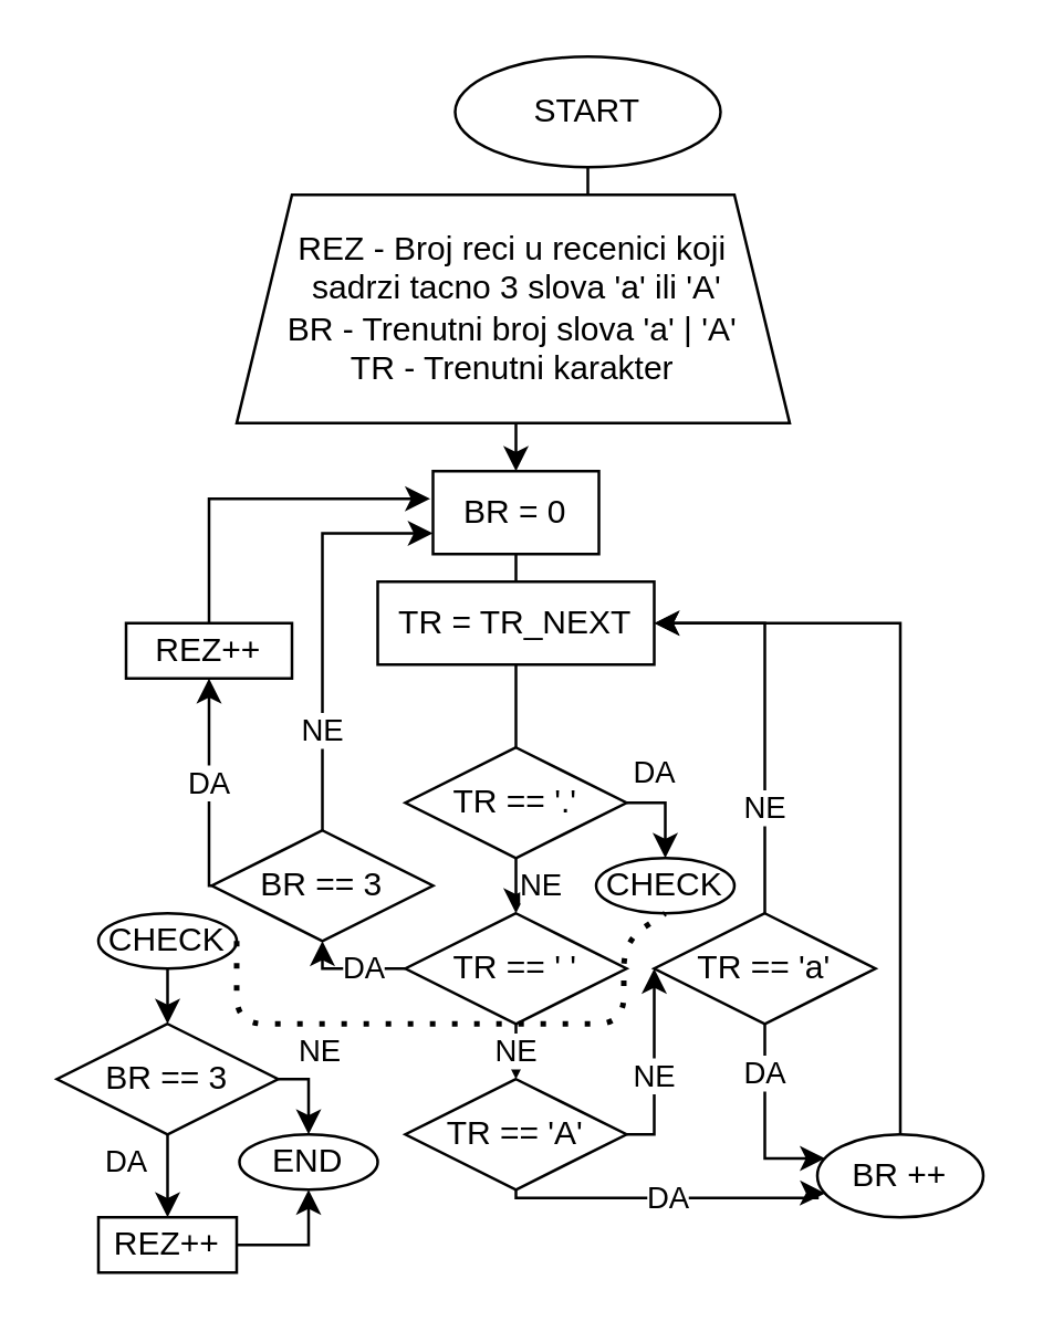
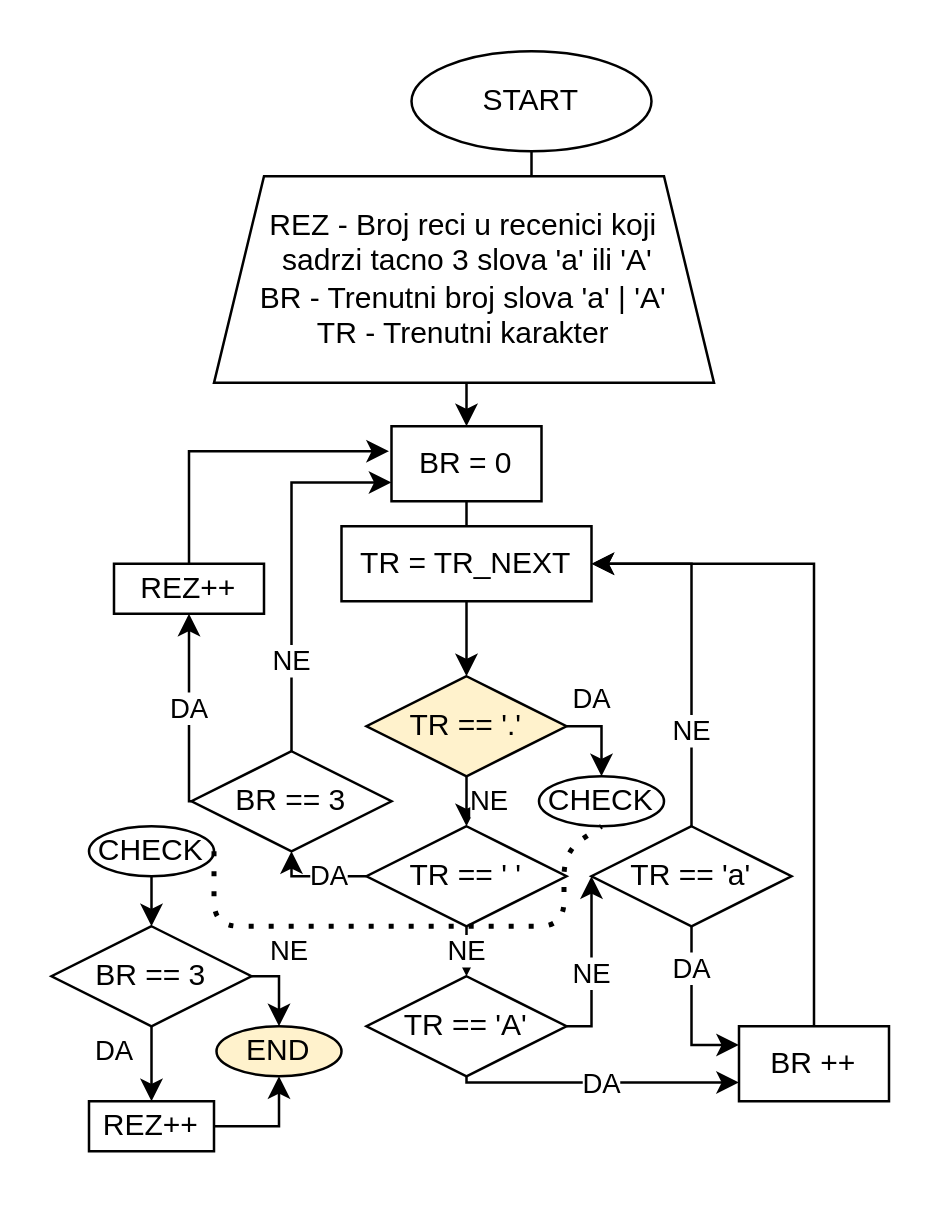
- <mxCell id="4" value="" style="edgeStyle=orthogonalEdgeStyle;rounded=0;orthogonalLoop=1;jettySize=auto;html=1;startArrow=none;endArrow=none;" edge="1" parent="1" source="23" target="9"><mxGeometry relative="1" as="geometry"><Array as="points"><mxPoint x="186" y="260" /><mxPoint x="186" y="260" /></Array></mxGeometry></mxCell>
+ <mxCell id="4" value="" style="edgeStyle=orthogonalEdgeStyle;rounded=0;orthogonalLoop=1;jettySize=auto;html=1;startArrow=none;" edge="1" parent="1" source="23" target="9"><mxGeometry relative="1" as="geometry"><Array as="points"><mxPoint x="186" y="260" /><mxPoint x="186" y="260" /></Array></mxGeometry></mxCell>
- <mxCell id="9" value="TR == '.'" style="rhombus;whiteSpace=wrap;html=1;" vertex="1" parent="1"><mxGeometry x="146" y="270" width="80" height="40" as="geometry" /></mxCell>
+ <mxCell id="9" value="TR == '.'" style="rhombus;whiteSpace=wrap;html=1;fillColor=#fff2cc;" vertex="1" parent="1"><mxGeometry x="146" y="270" width="80" height="40" as="geometry" /></mxCell>
- <mxCell id="31" value="END" style="ellipse;whiteSpace=wrap;html=1;" vertex="1" parent="1"><mxGeometry x="86" y="410" width="50" height="20" as="geometry" /></mxCell>
+ <mxCell id="31" value="END" style="ellipse;whiteSpace=wrap;html=1;fillColor=#fff2cc;" vertex="1" parent="1"><mxGeometry x="86" y="410" width="50" height="20" as="geometry" /></mxCell>
- <mxCell id="19" value="BR ++" style="ellipse;whiteSpace=wrap;html=1;" vertex="1" parent="1"><mxGeometry x="295" y="410" width="60" height="30" as="geometry" /></mxCell>
+ <mxCell id="19" value="BR ++" style="rounded=0;whiteSpace=wrap;html=1;" vertex="1" parent="1"><mxGeometry x="295" y="410" width="60" height="30" as="geometry" /></mxCell>
